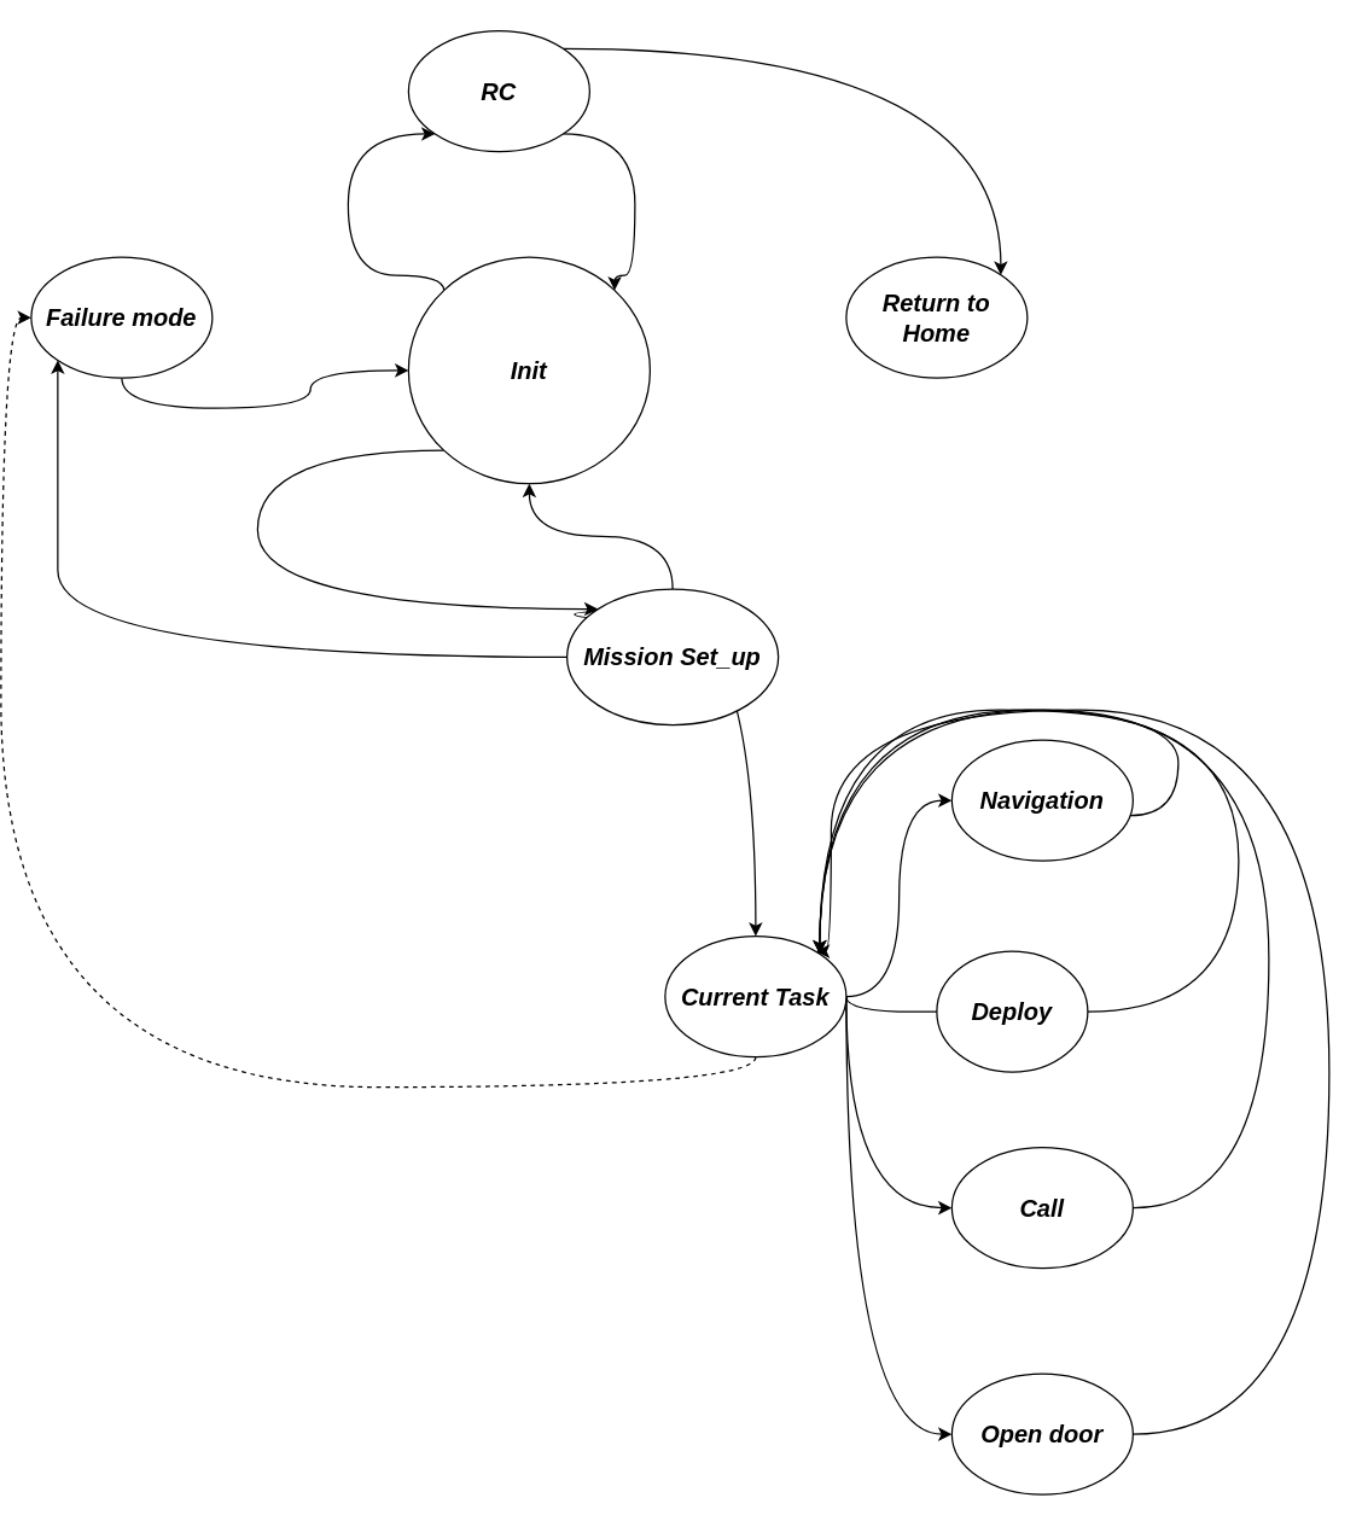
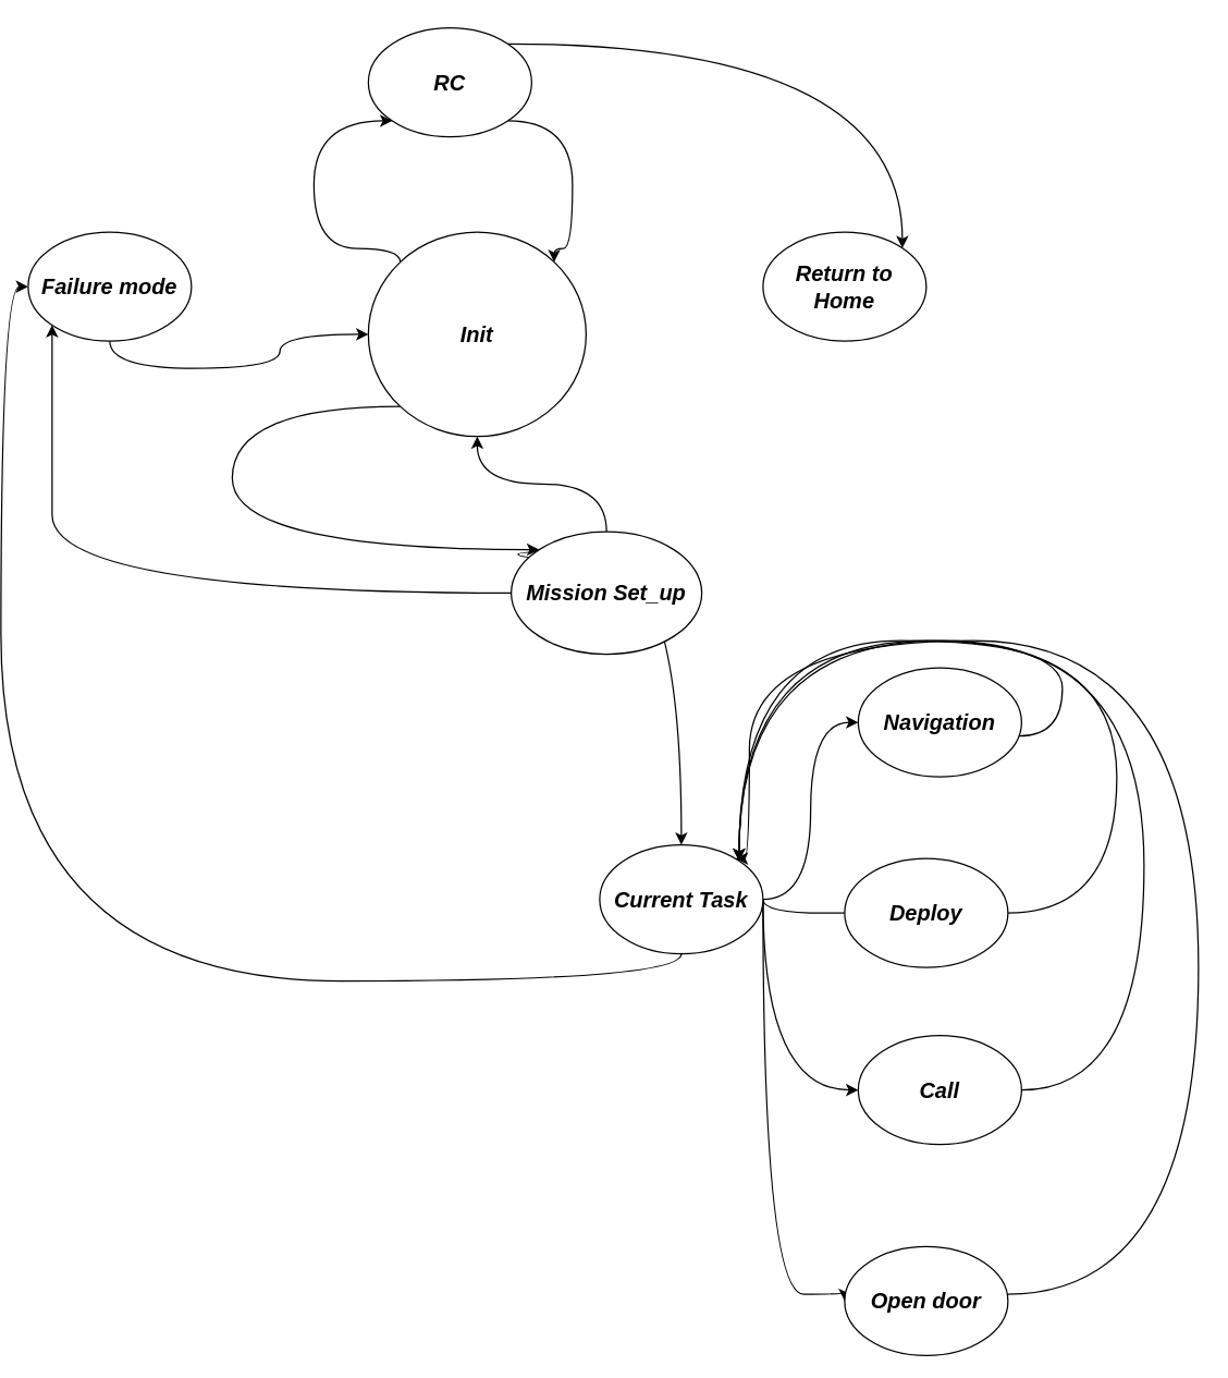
- <mxCell id="14" style="edgeStyle=orthogonalEdgeStyle;curved=1;rounded=0;orthogonalLoop=1;jettySize=auto;html=1;exitX=0.5;exitY=1;exitDx=0;exitDy=0;entryX=0;entryY=0.5;entryDx=0;entryDy=0;dashed=1;" edge="1" parent="1" source="19" target="13"><mxGeometry relative="1" as="geometry" /></mxCell>
+ <mxCell id="14" style="edgeStyle=orthogonalEdgeStyle;curved=1;rounded=0;orthogonalLoop=1;jettySize=auto;html=1;exitX=0.5;exitY=1;exitDx=0;exitDy=0;entryX=0;entryY=0.5;entryDx=0;entryDy=0;" edge="1" parent="1" source="19" target="13"><mxGeometry relative="1" as="geometry" /></mxCell>
- <mxCell id="21" value="&lt;font size=&quot;3&quot;&gt;&lt;i&gt;&lt;b&gt;Deploy&lt;/b&gt;&lt;/i&gt;&lt;/font&gt;" style="ellipse;whiteSpace=wrap;html=1;" vertex="1" parent="1"><mxGeometry x="620" y="630" width="100" height="80" as="geometry" /></mxCell>
+ <mxCell id="21" value="&lt;font size=&quot;3&quot;&gt;&lt;i&gt;&lt;b&gt;Deploy&lt;/b&gt;&lt;/i&gt;&lt;/font&gt;" style="ellipse;whiteSpace=wrap;html=1;" vertex="1" parent="1"><mxGeometry x="620" y="630" width="120" height="80" as="geometry" /></mxCell>
- <mxCell id="25" value="&lt;font size=&quot;3&quot;&gt;&lt;i&gt;&lt;b&gt;Open door&lt;br&gt;&lt;/b&gt;&lt;/i&gt;&lt;/font&gt;" style="ellipse;whiteSpace=wrap;html=1;" vertex="1" parent="1"><mxGeometry x="630" y="910" width="120" height="80" as="geometry" /></mxCell>
+ <mxCell id="25" value="&lt;font size=&quot;3&quot;&gt;&lt;i&gt;&lt;b&gt;Open door&lt;br&gt;&lt;/b&gt;&lt;/i&gt;&lt;/font&gt;" style="ellipse;whiteSpace=wrap;html=1;" vertex="1" parent="1"><mxGeometry x="620" y="915" width="120" height="80" as="geometry" /></mxCell>
